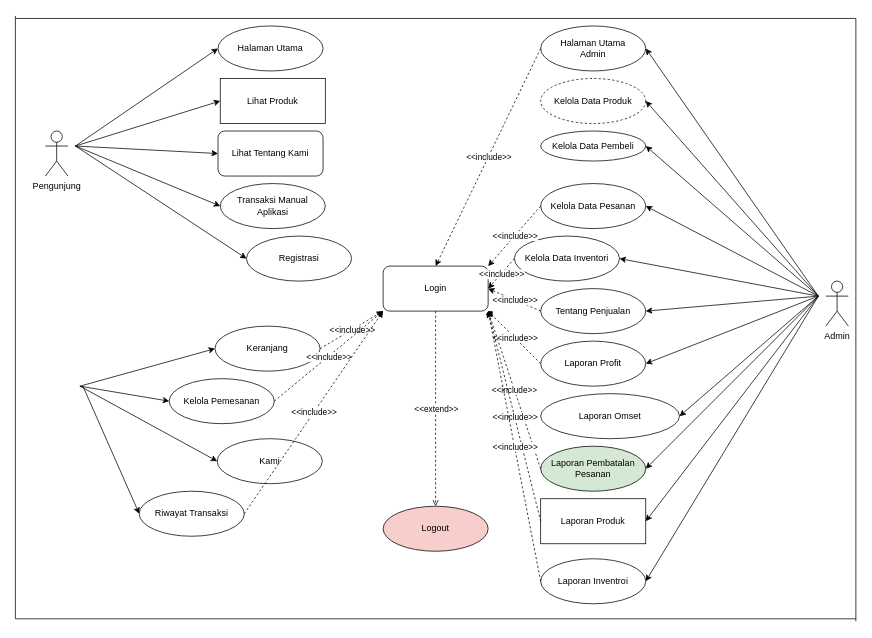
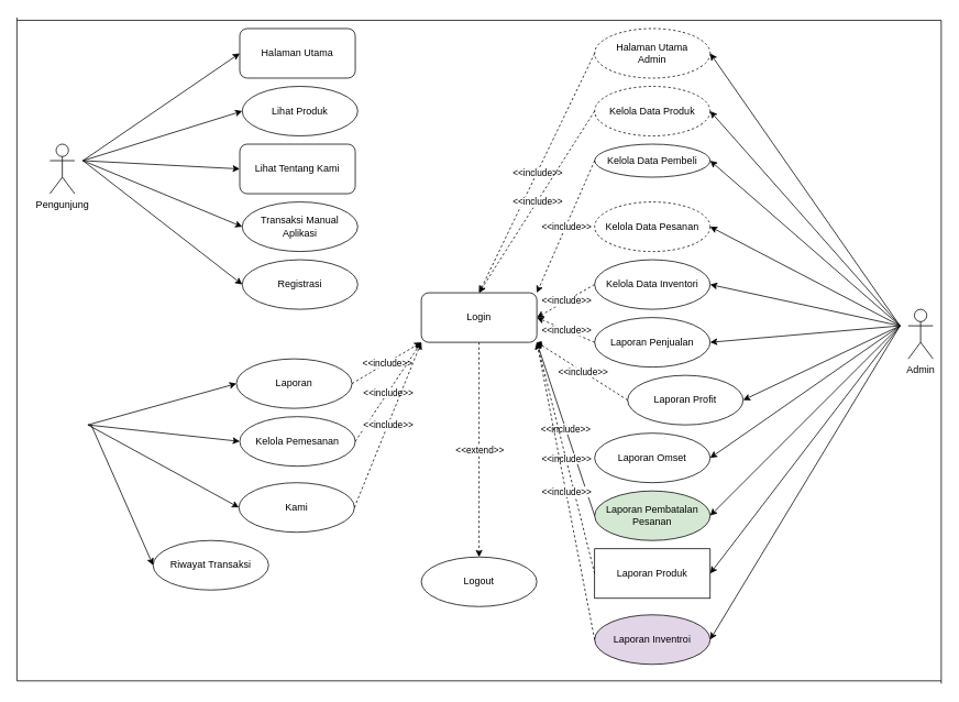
- <mxCell id="3" value="Halaman Utama" style="ellipse;whiteSpace=wrap;html=1;" parent="1" vertex="1"><mxGeometry x="290" y="34" width="140" height="60" as="geometry" /></mxCell>
+ <mxCell id="3" value="Halaman Utama" style="whiteSpace=wrap;html=1;rounded=1;" parent="1" vertex="1"><mxGeometry x="290" y="34" width="140" height="60" as="geometry" /></mxCell>
- <mxCell id="19" value="Halaman Utama &lt;br&gt;Admin" style="ellipse;whiteSpace=wrap;html=1;" parent="1" vertex="1"><mxGeometry x="720" y="34" width="140" height="60" as="geometry" /></mxCell>
+ <mxCell id="19" value="Halaman Utama &lt;br&gt;Admin" style="ellipse;whiteSpace=wrap;html=1;dashed=1;" parent="1" vertex="1"><mxGeometry x="720" y="34" width="140" height="60" as="geometry" /></mxCell>
- <mxCell id="4" value="Lihat Produk" style="whiteSpace=wrap;html=1;rounded=0;" parent="1" vertex="1"><mxGeometry x="293" y="104" width="140" height="60" as="geometry" /></mxCell>
+ <mxCell id="4" value="Lihat Produk" style="ellipse;whiteSpace=wrap;html=1;" parent="1" vertex="1"><mxGeometry x="293" y="104" width="140" height="60" as="geometry" /></mxCell>
+ <mxCell id="46" value="" style="endArrow=classic;html=1;dashed=1;exitX=0;exitY=0.5;exitDx=0;exitDy=0;entryX=0.5;entryY=0;entryDx=0;entryDy=0;" parent="1" source="20" target="42" edge="1"><mxGeometry relative="1" as="geometry"><mxPoint x="730" y="74" as="sourcePoint" /><mxPoint x="630" y="364" as="targetPoint" /></mxGeometry></mxCell>
+ <mxCell id="47" value="&amp;lt;&amp;lt;include&amp;gt;&amp;gt;" style="edgeLabel;resizable=0;html=1;align=center;verticalAlign=middle;" parent="46" connectable="0" vertex="1"><mxGeometry relative="1" as="geometry" /></mxCell>
+ <mxCell id="48" value="" style="endArrow=classic;html=1;dashed=1;exitX=0;exitY=0.5;exitDx=0;exitDy=0;entryX=1;entryY=0;entryDx=0;entryDy=0;" parent="1" source="21" target="42" edge="1"><mxGeometry relative="1" as="geometry"><mxPoint x="730" y="74" as="sourcePoint" /><mxPoint x="590" y="364" as="targetPoint" /></mxGeometry></mxCell>
+ <mxCell id="49" value="&amp;lt;&amp;lt;include&amp;gt;&amp;gt;" style="edgeLabel;resizable=0;html=1;align=center;verticalAlign=middle;" parent="48" connectable="0" vertex="1"><mxGeometry relative="1" as="geometry" /></mxCell>
- <mxCell id="22" value="Kelola Data Pesanan" style="ellipse;whiteSpace=wrap;html=1;" parent="1" vertex="1"><mxGeometry x="720" y="244" width="140" height="60" as="geometry" /></mxCell>
+ <mxCell id="22" value="Kelola Data Pesanan" style="ellipse;whiteSpace=wrap;html=1;dashed=1;" parent="1" vertex="1"><mxGeometry x="720" y="244" width="140" height="60" as="geometry" /></mxCell>
- <mxCell id="50" value="" style="endArrow=classic;html=1;dashed=1;exitX=0;exitY=0.5;exitDx=0;exitDy=0;entryX=1;entryY=0;entryDx=0;entryDy=0;" parent="1" source="22" target="42" edge="1"><mxGeometry relative="1" as="geometry"><mxPoint x="730" y="214" as="sourcePoint" /><mxPoint x="639.497" y="372.787" as="targetPoint" /></mxGeometry></mxCell>
- <mxCell id="51" value="&amp;lt;&amp;lt;include&amp;gt;&amp;gt;" style="edgeLabel;resizable=0;html=1;align=center;verticalAlign=middle;" parent="50" connectable="0" vertex="1"><mxGeometry relative="1" as="geometry" /></mxCell>
- <mxCell id="7" value="Registrasi" style="ellipse;whiteSpace=wrap;html=1;" parent="1" vertex="1"><mxGeometry x="328" y="314" width="140" height="60" as="geometry" /></mxCell>
+ <mxCell id="7" value="Registrasi" style="ellipse;whiteSpace=wrap;html=1;" parent="1" vertex="1"><mxGeometry x="293" y="314" width="140" height="60" as="geometry" /></mxCell>
- <mxCell id="23" value="Kelola Data Inventori" style="ellipse;whiteSpace=wrap;html=1;" parent="1" vertex="1"><mxGeometry x="685" y="314" width="140" height="60" as="geometry" /></mxCell>
+ <mxCell id="23" value="Kelola Data Inventori" style="ellipse;whiteSpace=wrap;html=1;" parent="1" vertex="1"><mxGeometry x="720" y="314" width="140" height="60" as="geometry" /></mxCell>
- <mxCell id="44" value="" style="endArrow=classic;html=1;dashed=1;exitX=0;exitY=0.5;exitDx=0;exitDy=0;entryX=0.5;entryY=0;entryDx=0;entryDy=0;" parent="1" source="19" target="42" edge="1"><mxGeometry relative="1" as="geometry"><mxPoint x="480" y="204" as="sourcePoint" /><mxPoint x="580" y="204" as="targetPoint" /></mxGeometry></mxCell>
+ <mxCell id="44" value="" style="endArrow=open;html=1;dashed=1;exitX=0;exitY=0.5;exitDx=0;exitDy=0;entryX=0.5;entryY=0;entryDx=0;entryDy=0;" parent="1" source="19" target="42" edge="1"><mxGeometry relative="1" as="geometry"><mxPoint x="480" y="204" as="sourcePoint" /><mxPoint x="580" y="204" as="targetPoint" /></mxGeometry></mxCell>
- <mxCell id="24" value="Tentang Penjualan" style="ellipse;whiteSpace=wrap;html=1;" parent="1" vertex="1"><mxGeometry x="720" y="384" width="140" height="60" as="geometry" /></mxCell>
+ <mxCell id="24" value="Laporan Penjualan" style="ellipse;whiteSpace=wrap;html=1;" parent="1" vertex="1"><mxGeometry x="720" y="384" width="140" height="60" as="geometry" /></mxCell>
- <mxCell id="60" value="" style="endArrow=classic;html=1;dashed=1;exitX=0;exitY=0.5;exitDx=0;exitDy=0;entryX=1;entryY=1;entryDx=0;entryDy=0;" parent="1" source="28" target="42" edge="1"><mxGeometry relative="1" as="geometry"><mxPoint x="730" y="634" as="sourcePoint" /><mxPoint x="639.497" y="415.213" as="targetPoint" /></mxGeometry></mxCell>
+ <mxCell id="60" value="" style="endArrow=none;html=1;dashed=1;exitX=0;exitY=0.5;exitDx=0;exitDy=0;entryX=1;entryY=1;entryDx=0;entryDy=0;" parent="1" source="28" target="42" edge="1"><mxGeometry relative="1" as="geometry"><mxPoint x="730" y="634" as="sourcePoint" /><mxPoint x="639.497" y="415.213" as="targetPoint" /></mxGeometry></mxCell>
- <mxCell id="13" value="Keranjang" style="ellipse;whiteSpace=wrap;html=1;" parent="1" vertex="1"><mxGeometry x="286" y="434" width="140" height="60" as="geometry" /></mxCell>
+ <mxCell id="13" value="Laporan" style="ellipse;whiteSpace=wrap;html=1;" parent="1" vertex="1"><mxGeometry x="286" y="434" width="140" height="60" as="geometry" /></mxCell>
- <mxCell id="58" value="" style="endArrow=classic;html=1;dashed=1;exitX=0;exitY=0.5;exitDx=0;exitDy=0;entryX=1;entryY=1;entryDx=0;entryDy=0;" parent="1" source="27" target="42" edge="1"><mxGeometry relative="1" as="geometry"><mxPoint x="730" y="564" as="sourcePoint" /><mxPoint x="639.497" y="415.213" as="targetPoint" /></mxGeometry></mxCell>
+ <mxCell id="58" value="" style="endArrow=classic;html=1;dashed=0;exitX=0;exitY=0.5;exitDx=0;exitDy=0;entryX=1;entryY=1;entryDx=0;entryDy=0;" parent="1" source="27" target="42" edge="1"><mxGeometry relative="1" as="geometry"><mxPoint x="730" y="564" as="sourcePoint" /><mxPoint x="639.497" y="415.213" as="targetPoint" /></mxGeometry></mxCell>
- <mxCell id="25" value="Laporan Profit" style="ellipse;whiteSpace=wrap;html=1;" parent="1" vertex="1"><mxGeometry x="720" y="454" width="140" height="60" as="geometry" /></mxCell>
+ <mxCell id="25" value="Laporan Profit" style="ellipse;whiteSpace=wrap;html=1;" parent="1" vertex="1"><mxGeometry x="760" y="454" width="140" height="60" as="geometry" /></mxCell>
+ <mxCell id="74" value="" style="endArrow=classic;html=1;dashed=1;entryX=0;entryY=1;entryDx=0;entryDy=0;exitX=1;exitY=0.5;exitDx=0;exitDy=0;" parent="1" target="42" edge="1" source="15"><mxGeometry relative="1" as="geometry"><mxPoint x="430" y="594" as="sourcePoint" /><mxPoint x="540.503" y="415.213" as="targetPoint" /></mxGeometry></mxCell>
+ <mxCell id="75" value="&amp;lt;&amp;lt;include&amp;gt;&amp;gt;" style="edgeLabel;resizable=0;html=1;align=center;verticalAlign=middle;" parent="74" connectable="0" vertex="1"><mxGeometry relative="1" as="geometry" /></mxCell>
- <mxCell id="14" value="Kelola Pemesanan" style="ellipse;whiteSpace=wrap;html=1;" parent="1" vertex="1"><mxGeometry x="225" y="504" width="140" height="60" as="geometry" /></mxCell>
+ <mxCell id="14" value="Kelola Pemesanan" style="ellipse;whiteSpace=wrap;html=1;" parent="1" vertex="1"><mxGeometry x="290" y="504" width="140" height="60" as="geometry" /></mxCell>
- <mxCell id="26" value="Laporan Omset" style="ellipse;whiteSpace=wrap;html=1;" parent="1" vertex="1"><mxGeometry x="720" y="524" width="185" height="60" as="geometry" /></mxCell>
+ <mxCell id="26" value="Laporan Omset" style="ellipse;whiteSpace=wrap;html=1;" parent="1" vertex="1"><mxGeometry x="720" y="524" width="140" height="60" as="geometry" /></mxCell>
- <mxCell id="78" value="" style="endArrow=classic;html=1;dashed=1;entryX=0;entryY=1;entryDx=0;entryDy=0;exitX=1;exitY=0.5;exitDx=0;exitDy=0;" edge="1" parent="1" source="76" target="42"><mxGeometry relative="1" as="geometry"><mxPoint x="439" y="624" as="sourcePoint" /><mxPoint x="540" y="415" as="targetPoint" /></mxGeometry></mxCell>
- <mxCell id="79" value="&amp;lt;&amp;lt;include&amp;gt;&amp;gt;" style="edgeLabel;resizable=0;html=1;align=center;verticalAlign=middle;" connectable="0" vertex="1" parent="78"><mxGeometry relative="1" as="geometry" /></mxCell>
- <mxCell id="64" value="" style="endArrow=open;html=1;dashed=1;exitX=0.5;exitY=1;exitDx=0;exitDy=0;entryX=0.5;entryY=0;entryDx=0;entryDy=0;" parent="1" source="42" target="43" edge="1"><mxGeometry relative="1" as="geometry"><mxPoint x="730" y="784" as="sourcePoint" /><mxPoint x="639.497" y="415.213" as="targetPoint" /></mxGeometry></mxCell>
+ <mxCell id="64" value="" style="endArrow=classic;html=1;dashed=1;exitX=0.5;exitY=1;exitDx=0;exitDy=0;entryX=0.5;entryY=0;entryDx=0;entryDy=0;" parent="1" source="42" target="43" edge="1"><mxGeometry relative="1" as="geometry"><mxPoint x="730" y="784" as="sourcePoint" /><mxPoint x="639.497" y="415.213" as="targetPoint" /></mxGeometry></mxCell>
- <mxCell id="43" value="Logout" style="ellipse;whiteSpace=wrap;html=1;fillColor=#f8cecc;" parent="1" vertex="1"><mxGeometry x="510" y="674" width="140" height="60" as="geometry" /></mxCell>
+ <mxCell id="43" value="Logout" style="ellipse;whiteSpace=wrap;html=1;" parent="1" vertex="1"><mxGeometry x="510" y="674" width="140" height="60" as="geometry" /></mxCell>
- <mxCell id="62" value="" style="endArrow=diamond;html=1;dashed=1;exitX=0;exitY=0.5;exitDx=0;exitDy=0;entryX=1;entryY=1;entryDx=0;entryDy=0;" parent="1" source="29" target="42" edge="1"><mxGeometry relative="1" as="geometry"><mxPoint x="730" y="704" as="sourcePoint" /><mxPoint x="639.497" y="415.213" as="targetPoint" /></mxGeometry></mxCell>
+ <mxCell id="62" value="" style="endArrow=classic;html=1;dashed=1;exitX=0;exitY=0.5;exitDx=0;exitDy=0;entryX=1;entryY=1;entryDx=0;entryDy=0;" parent="1" source="29" target="42" edge="1"><mxGeometry relative="1" as="geometry"><mxPoint x="730" y="704" as="sourcePoint" /><mxPoint x="639.497" y="415.213" as="targetPoint" /></mxGeometry></mxCell>
- <mxCell id="29" value="Laporan Inventroi" style="ellipse;whiteSpace=wrap;html=1;" parent="1" vertex="1"><mxGeometry x="720" y="744" width="140" height="60" as="geometry" /></mxCell>
+ <mxCell id="29" value="Laporan Inventroi" style="ellipse;whiteSpace=wrap;html=1;fillColor=#e1d5e7;" parent="1" vertex="1"><mxGeometry x="720" y="744" width="140" height="60" as="geometry" /></mxCell>
